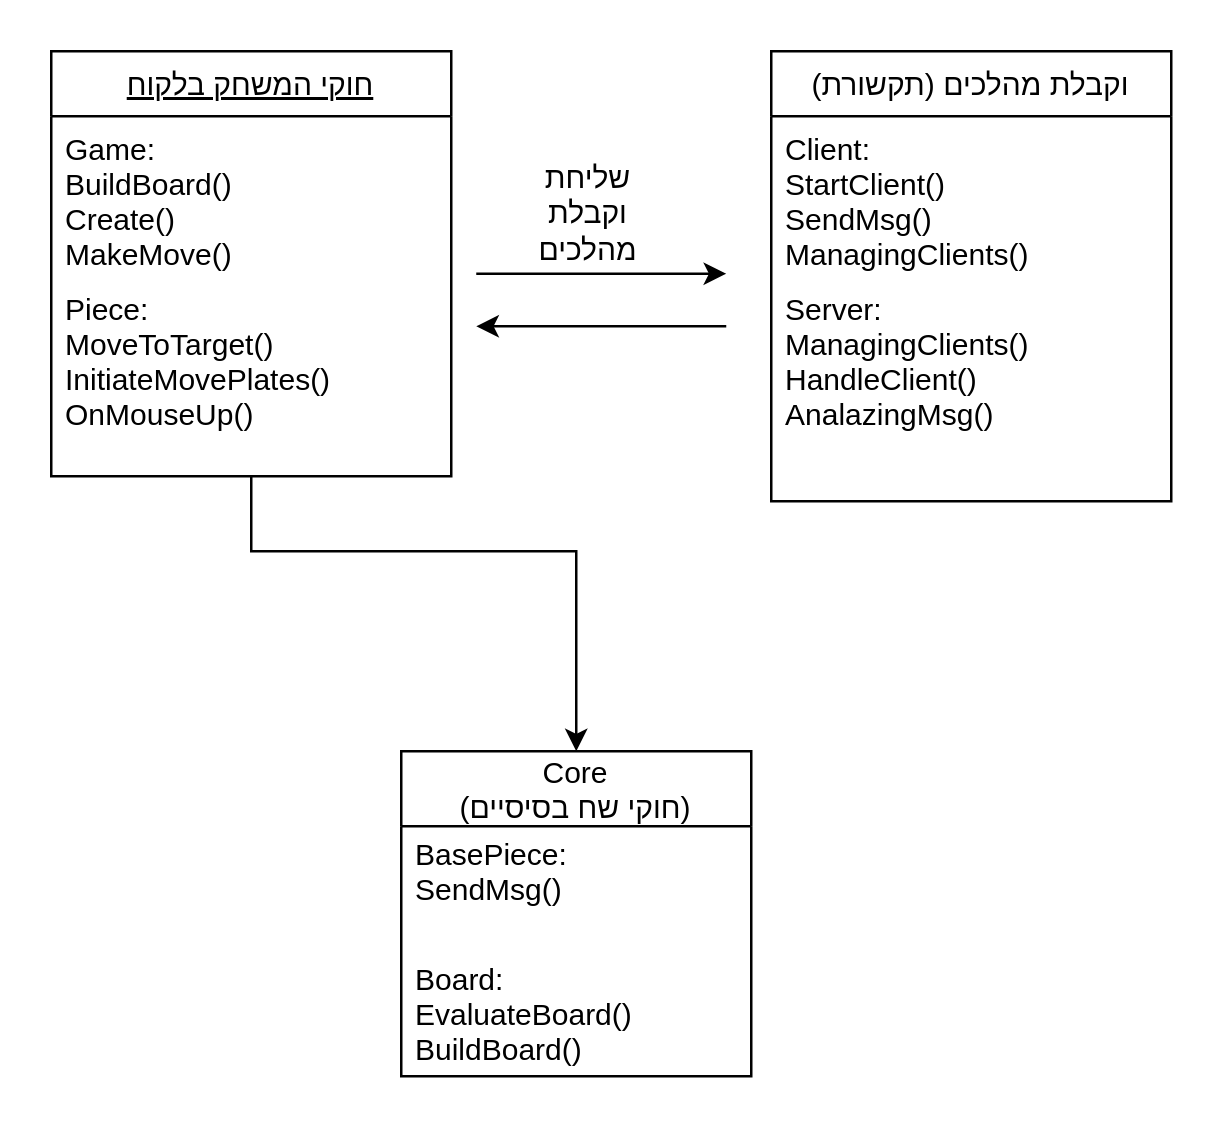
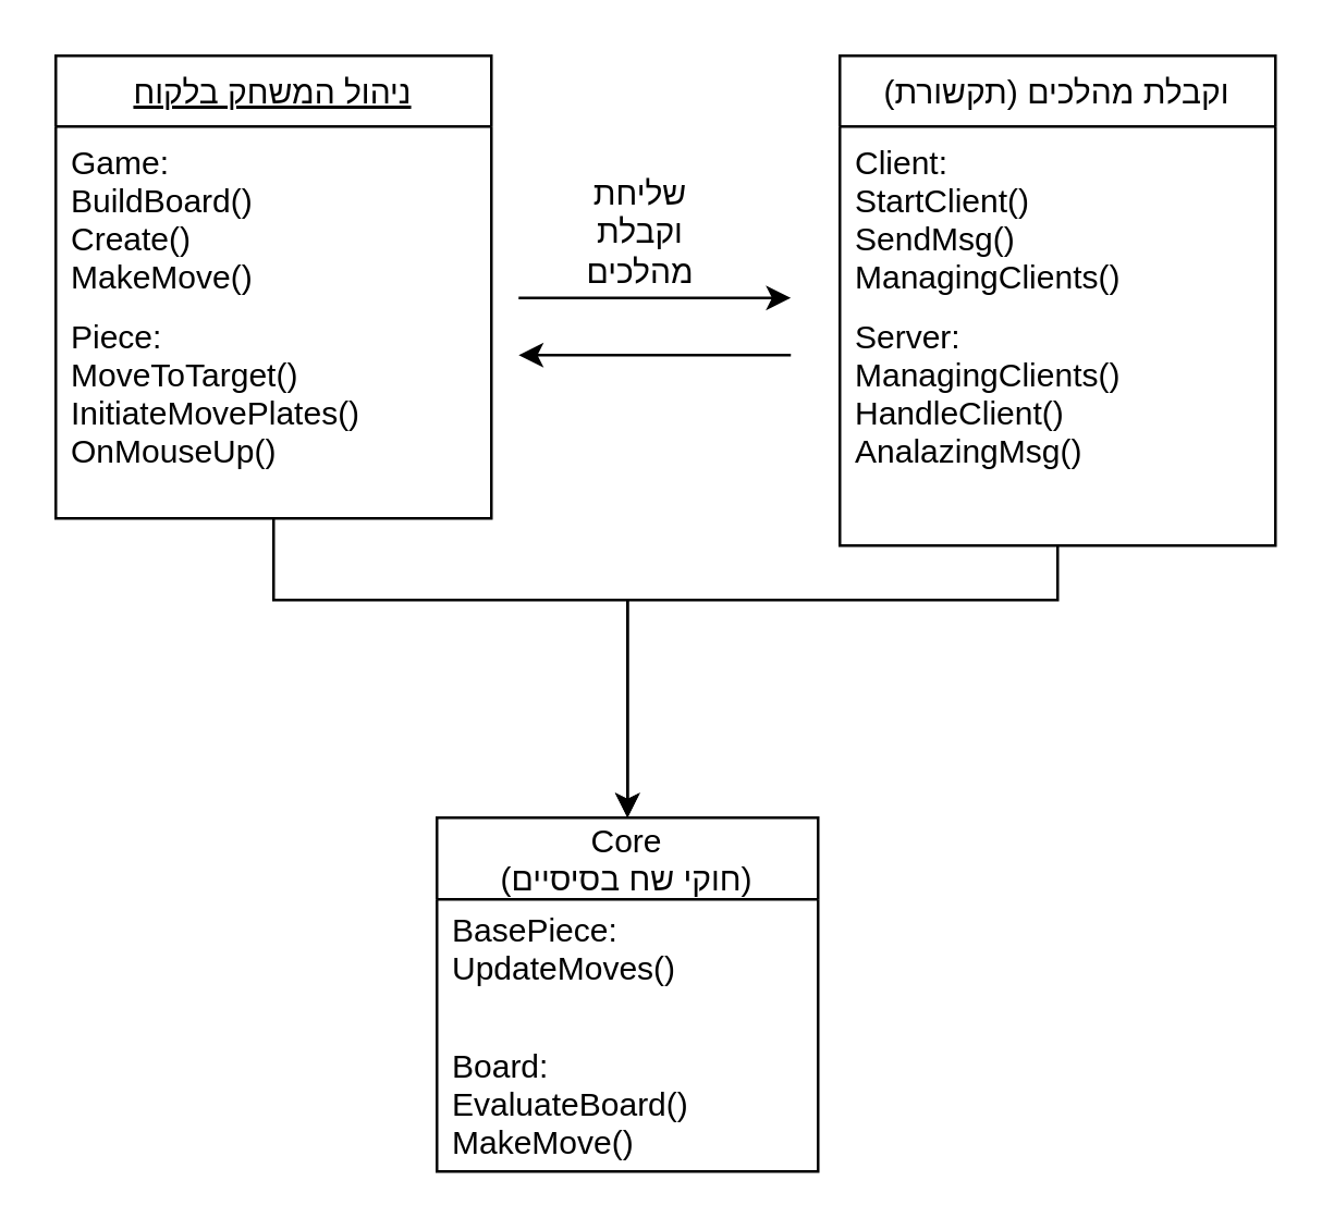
- <mxCell id="3" value="חוקי המשחק בלקוח" style="swimlane;fontStyle=4;align=center;verticalAlign=top;childLayout=stackLayout;horizontal=1;startSize=26;horizontalStack=0;resizeParent=1;resizeLast=0;collapsible=1;marginBottom=0;rounded=0;shadow=0;strokeWidth=1;" parent="1" vertex="1"><mxGeometry x="20" y="20" width="160" height="170" as="geometry"><mxRectangle x="230" y="140" width="160" height="26" as="alternateBounds" /></mxGeometry></mxCell>
+ <mxCell id="3" value="ניהול המשחק בלקוח" style="swimlane;fontStyle=4;align=center;verticalAlign=top;childLayout=stackLayout;horizontal=1;startSize=26;horizontalStack=0;resizeParent=1;resizeLast=0;collapsible=1;marginBottom=0;rounded=0;shadow=0;strokeWidth=1;" parent="1" vertex="1"><mxGeometry x="20" y="20" width="160" height="170" as="geometry"><mxRectangle x="230" y="140" width="160" height="26" as="alternateBounds" /></mxGeometry></mxCell>
+ <mxCell id="6" style="edgeStyle=orthogonalEdgeStyle;rounded=0;orthogonalLoop=1;jettySize=auto;html=1;entryX=0.5;entryY=0;entryDx=0;entryDy=0;" edge="1" parent="1" source="7" target="13"><mxGeometry relative="1" as="geometry"><Array as="points"><mxPoint x="388" y="220" /><mxPoint x="230" y="220" /></Array></mxGeometry></mxCell>
- <mxCell id="14" value="BasePiece:&#10;SendMsg()&#10;" style="text;strokeColor=none;fillColor=none;align=left;verticalAlign=middle;spacingLeft=4;spacingRight=4;overflow=hidden;points=[[0,0.5],[1,0.5]];portConstraint=eastwest;rotatable=0;" vertex="1" parent="13"><mxGeometry y="30" width="140" height="50" as="geometry" /></mxCell>
+ <mxCell id="14" value="BasePiece:&#10;UpdateMoves()&#10;" style="text;strokeColor=none;fillColor=none;align=left;verticalAlign=middle;spacingLeft=4;spacingRight=4;overflow=hidden;points=[[0,0.5],[1,0.5]];portConstraint=eastwest;rotatable=0;" vertex="1" parent="13"><mxGeometry y="30" width="140" height="50" as="geometry" /></mxCell>
- <mxCell id="15" value="Board:&#10;EvaluateBoard()&#10;BuildBoard()" style="text;strokeColor=none;fillColor=none;align=left;verticalAlign=middle;spacingLeft=4;spacingRight=4;overflow=hidden;points=[[0,0.5],[1,0.5]];portConstraint=eastwest;rotatable=0;" vertex="1" parent="13"><mxGeometry y="80" width="140" height="50" as="geometry" /></mxCell>
+ <mxCell id="15" value="Board:&#10;EvaluateBoard()&#10;MakeMove()" style="text;strokeColor=none;fillColor=none;align=left;verticalAlign=middle;spacingLeft=4;spacingRight=4;overflow=hidden;points=[[0,0.5],[1,0.5]];portConstraint=eastwest;rotatable=0;" vertex="1" parent="13"><mxGeometry y="80" width="140" height="50" as="geometry" /></mxCell>
